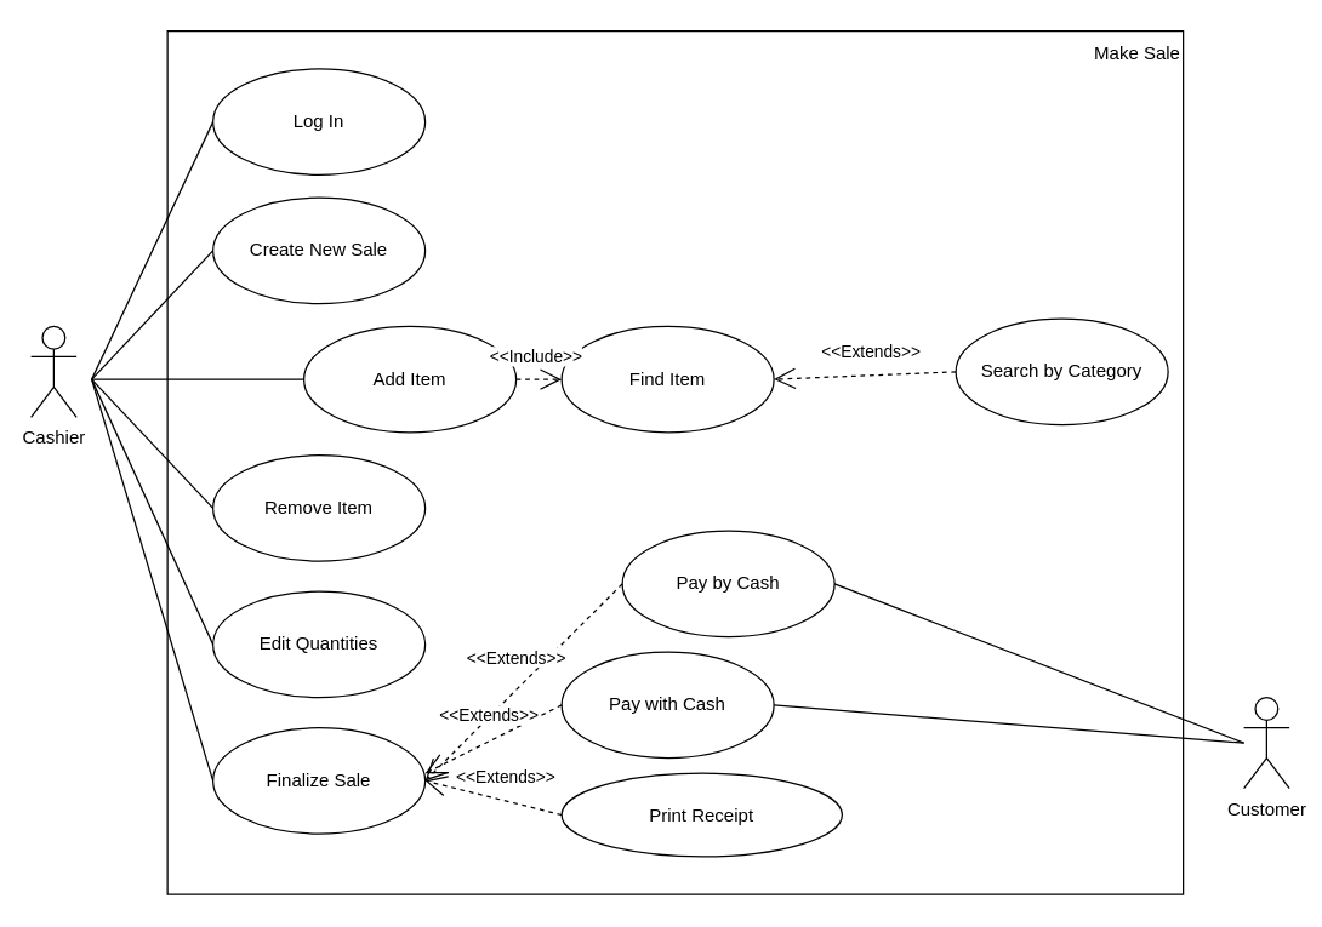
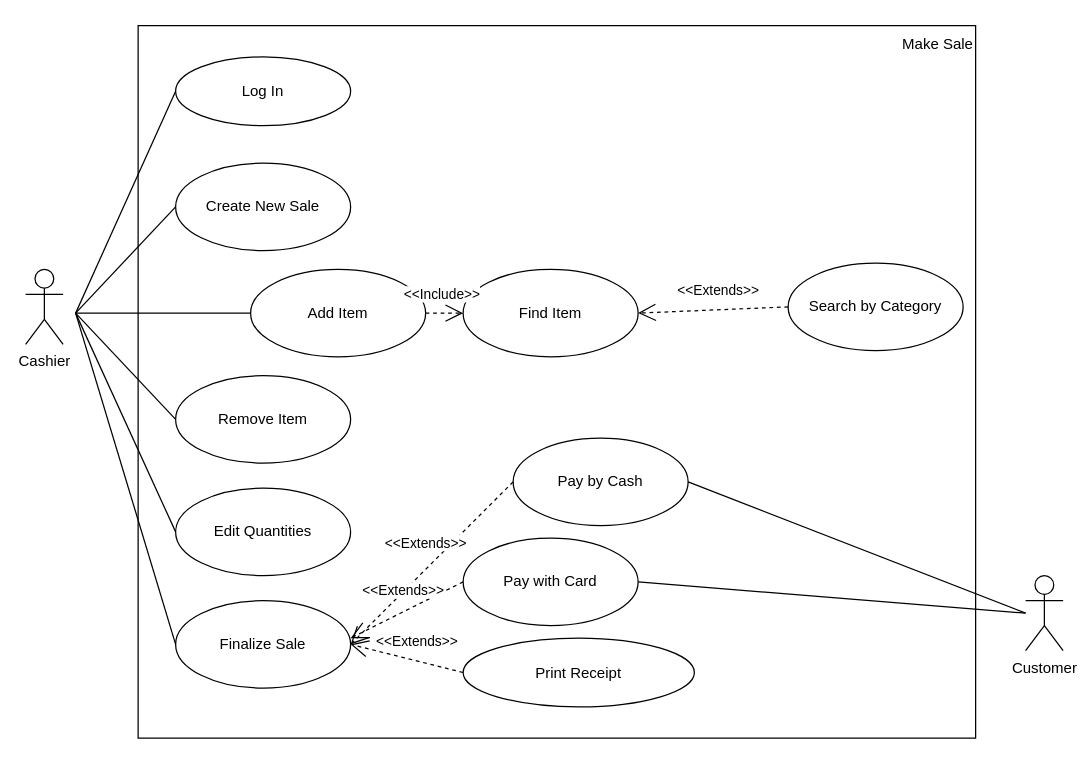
- <mxCell id="12" value="Log In" style="ellipse;whiteSpace=wrap;html=1;" vertex="1" parent="1"><mxGeometry x="140" y="45" width="140" height="70" as="geometry" /></mxCell>
+ <mxCell id="12" value="Log In" style="ellipse;whiteSpace=wrap;html=1;" vertex="1" parent="1"><mxGeometry x="140" y="45" width="140" height="55" as="geometry" /></mxCell>
- <mxCell id="23" value="Pay with Cash" style="ellipse;whiteSpace=wrap;html=1;" vertex="1" parent="1"><mxGeometry x="370" y="430" width="140" height="70" as="geometry" /></mxCell>
+ <mxCell id="23" value="Pay with Card" style="ellipse;whiteSpace=wrap;html=1;" vertex="1" parent="1"><mxGeometry x="370" y="430" width="140" height="70" as="geometry" /></mxCell>
